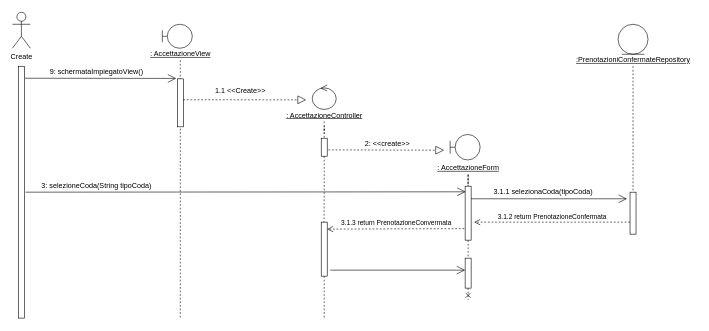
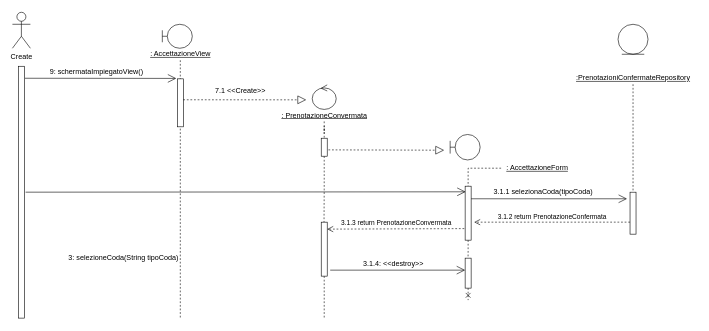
- <mxCell id="36" value="&lt;u&gt;:PrenotazioniConfermateRepository&lt;/u&gt;" style="text;html=1;align=center;verticalAlign=middle;resizable=0;points=[];autosize=1;" vertex="1" parent="1"><mxGeometry x="950" y="90" width="210" height="20" as="geometry" /></mxCell>
+ <mxCell id="36" value="&lt;u&gt;:PrenotazioniConfermateRepository&lt;/u&gt;" style="text;html=1;align=center;verticalAlign=middle;resizable=0;points=[];autosize=1;" vertex="1" parent="1"><mxGeometry x="950" y="120" width="210" height="20" as="geometry" /></mxCell>
- <mxCell id="12" value="1.1 &amp;lt;&amp;lt;Create&amp;gt;&amp;gt;" style="text;html=1;align=center;verticalAlign=middle;resizable=0;points=[];autosize=1;" parent="1" vertex="1"><mxGeometry x="350" y="141" width="100" height="20" as="geometry" /></mxCell>
+ <mxCell id="12" value="7.1 &amp;lt;&amp;lt;Create&amp;gt;&amp;gt;" style="text;html=1;align=center;verticalAlign=middle;resizable=0;points=[];autosize=1;" parent="1" vertex="1"><mxGeometry x="350" y="141" width="100" height="20" as="geometry" /></mxCell>
- <mxCell id="13" value="&lt;u&gt;: AccettazioneController&lt;/u&gt;" style="text;html=1;align=center;verticalAlign=middle;resizable=0;points=[];autosize=1;" parent="1" vertex="1"><mxGeometry x="470" y="182" width="140" height="20" as="geometry" /></mxCell>
+ <mxCell id="13" value="&lt;u&gt;: PrenotazioneConvermata&lt;/u&gt;" style="text;html=1;align=center;verticalAlign=middle;resizable=0;points=[];autosize=1;" parent="1" vertex="1"><mxGeometry x="470" y="182" width="140" height="20" as="geometry" /></mxCell>
- <mxCell id="18" value="2: &amp;lt;&amp;lt;create&amp;gt;&amp;gt;" style="text;html=1;align=center;verticalAlign=middle;resizable=0;points=[];autosize=1;" parent="1" vertex="1"><mxGeometry x="600" y="230" width="90" height="20" as="geometry" /></mxCell>
- <mxCell id="21" value="&lt;div&gt;&lt;u&gt;: AccettazioneForm&lt;/u&gt;&lt;/div&gt;" style="text;html=1;align=center;verticalAlign=middle;resizable=0;points=[];autosize=1;" parent="1" vertex="1"><mxGeometry x="720" y="270" width="120" height="20" as="geometry" /></mxCell>
+ <mxCell id="21" value="&lt;div&gt;&lt;u&gt;: AccettazioneForm&lt;/u&gt;&lt;/div&gt;" style="text;html=1;align=center;verticalAlign=middle;resizable=0;points=[];autosize=1;" parent="1" vertex="1"><mxGeometry x="835" y="270" width="120" height="20" as="geometry" /></mxCell>
- <mxCell id="25" value="3: selezioneCoda(String tipoCoda)" style="text;html=1;align=center;verticalAlign=middle;resizable=0;points=[];autosize=1;" parent="1" vertex="1"><mxGeometry x="60" y="300" width="200" height="20" as="geometry" /></mxCell>
+ <mxCell id="25" value="3: selezioneCoda(String tipoCoda)" style="text;html=1;align=center;verticalAlign=middle;resizable=0;points=[];autosize=1;" parent="1" vertex="1"><mxGeometry x="105" y="420" width="200" height="20" as="geometry" /></mxCell>
+ <mxCell id="32" value="3.1.4: &amp;lt;&amp;lt;destroy&amp;gt;&amp;gt;" style="text;html=1;align=center;verticalAlign=middle;resizable=0;points=[];autosize=1;" parent="1" vertex="1"><mxGeometry x="595" y="430" width="120" height="20" as="geometry" /></mxCell>
